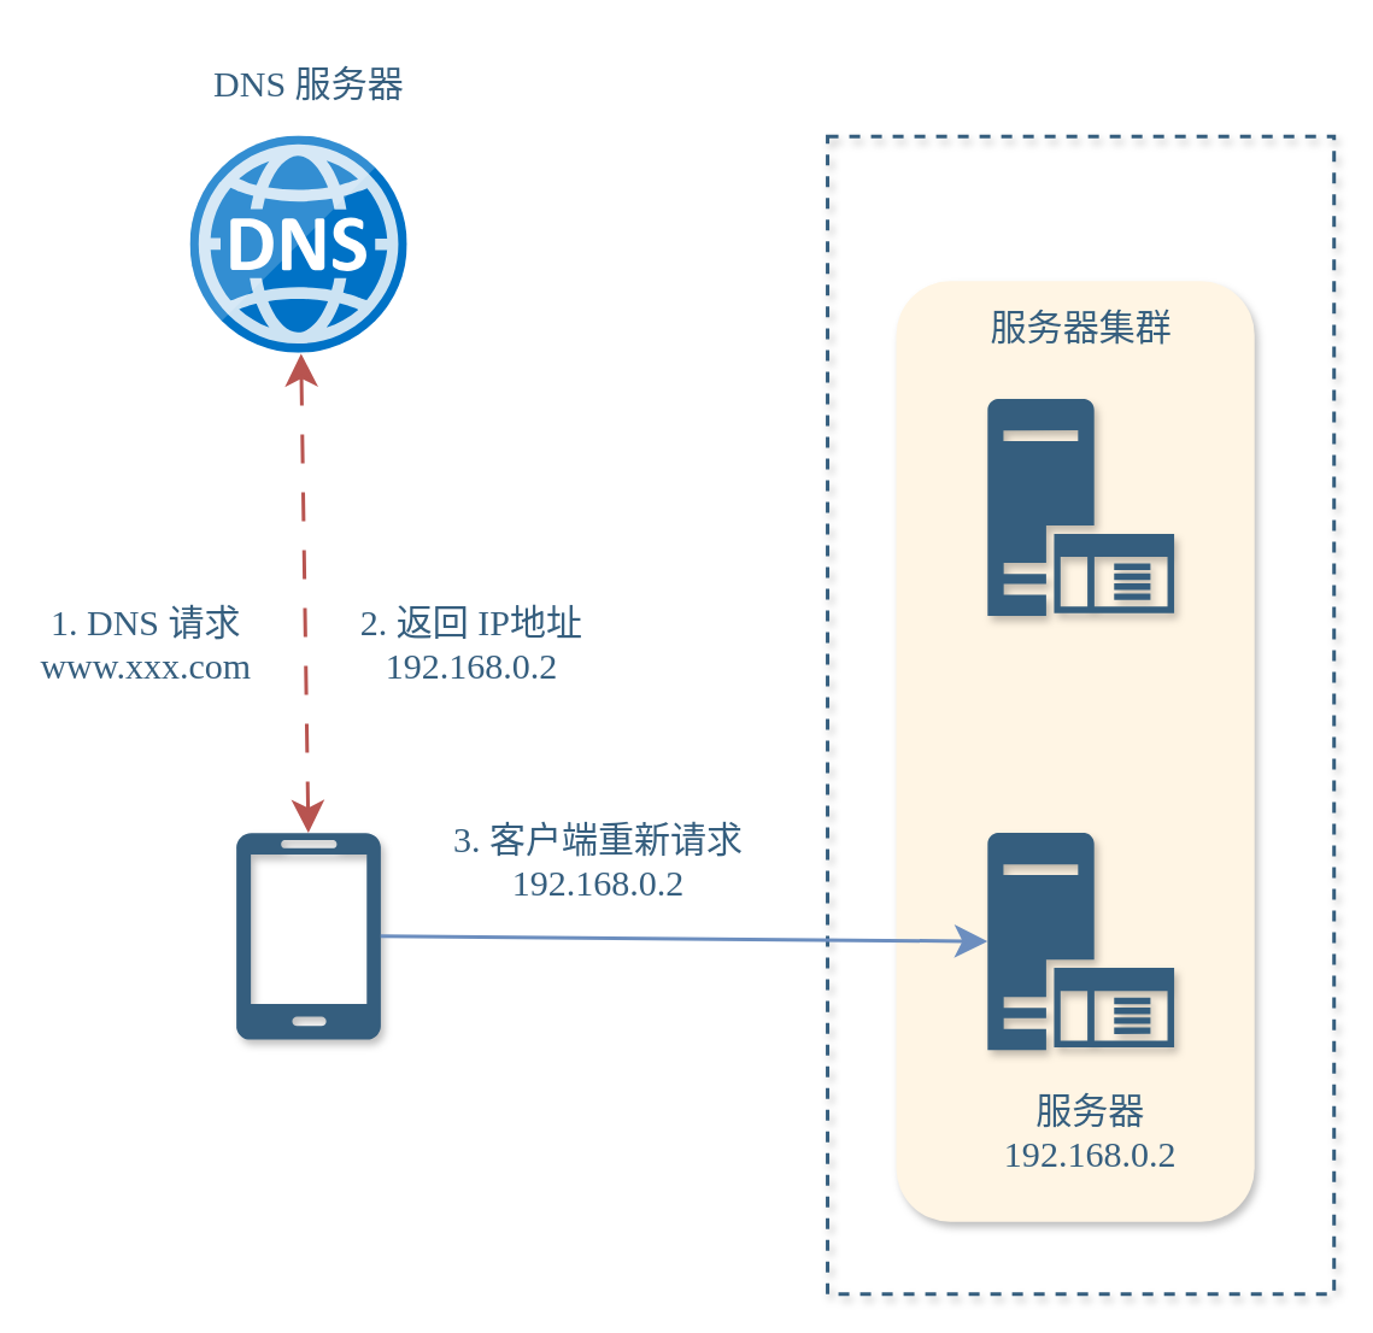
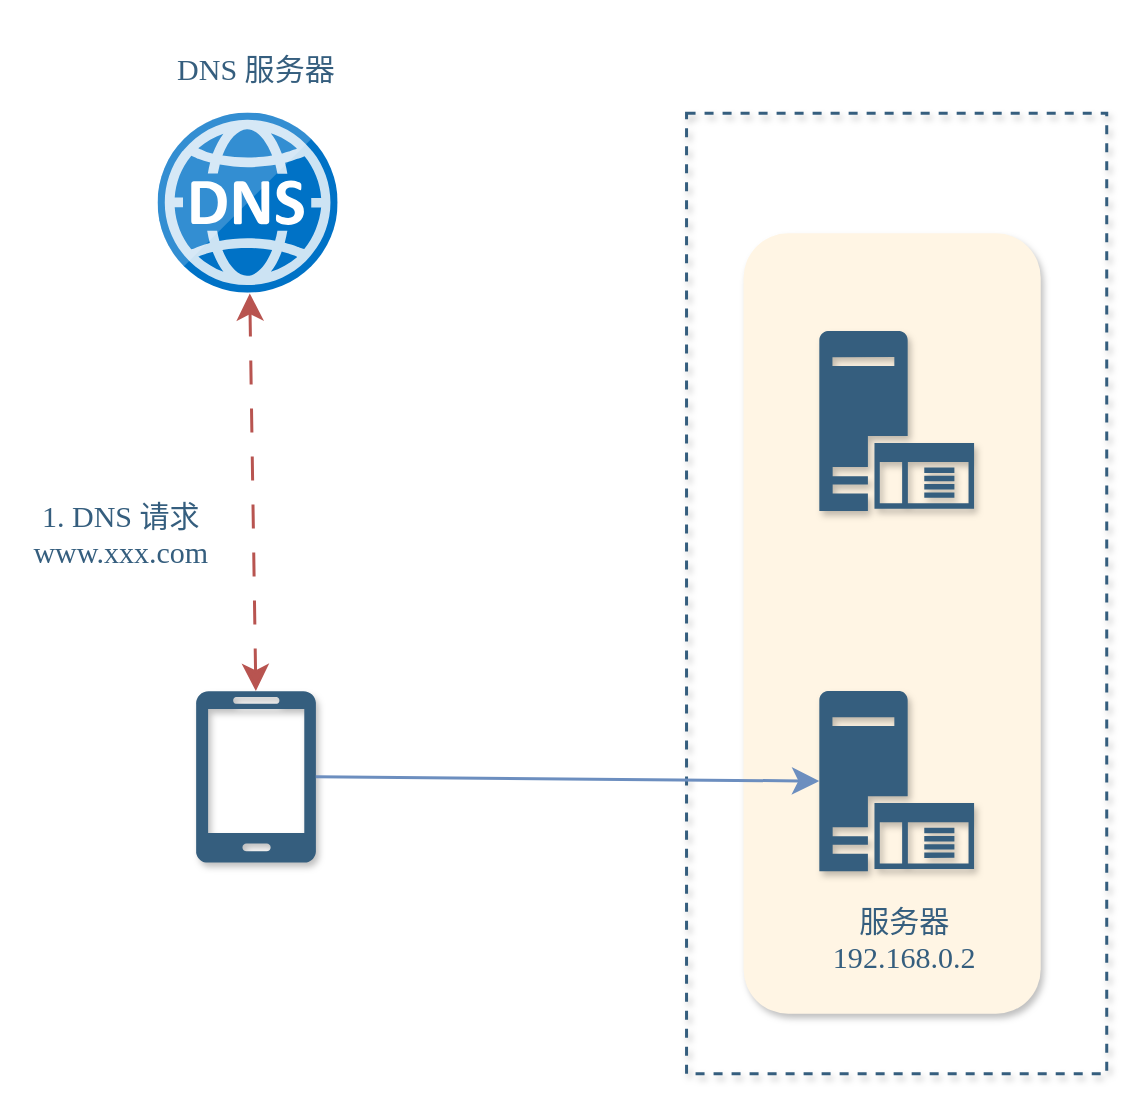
- <mxCell id="7" value="服务器集群" style="text;html=1;align=center;verticalAlign=middle;resizable=0;points=[];autosize=1;strokeColor=none;fillColor=none;fontSize=20;fontFamily=ZCOOL QingKe HuangYou;fontStyle=0;fontSource=https%3A%2F%2Ffonts.googleapis.com%2Fcss%3Ffamily%3DZCOOL%2BQingKe%2BHuangYou;fontColor=#355E7E;" parent="1" vertex="1"><mxGeometry x="547" y="160" width="100" height="40" as="geometry" /></mxCell>
- <mxCell id="5" value="&lt;div&gt;2. 返回 IP地址&lt;/div&gt;&lt;div&gt;192.168.0.2&lt;/div&gt;" style="text;html=1;align=center;verticalAlign=middle;resizable=0;points=[];autosize=1;strokeColor=none;fillColor=none;fontSize=20;fontFamily=ZCOOL QingKe HuangYou;fontColor=#355E7E;fontSource=https%3A%2F%2Ffonts.googleapis.com%2Fcss%3Ffamily%3DZCOOL%2BQingKe%2BHuangYou;" parent="1" vertex="1"><mxGeometry x="200" y="325" width="120" height="60" as="geometry" /></mxCell>
- <mxCell id="6" value="&lt;div&gt;3. 客户端重新请求&lt;/div&gt;&lt;div&gt;192.168.0.2&lt;/div&gt;" style="text;html=1;align=center;verticalAlign=middle;resizable=0;points=[];autosize=1;strokeColor=none;fillColor=none;fontSize=20;fontFamily=ZCOOL QingKe HuangYou;fontColor=#355E7E;fontSource=https%3A%2F%2Ffonts.googleapis.com%2Fcss%3Ffamily%3DZCOOL%2BQingKe%2BHuangYou;" parent="1" vertex="1"><mxGeometry x="255" y="445" width="150" height="60" as="geometry" /></mxCell>
